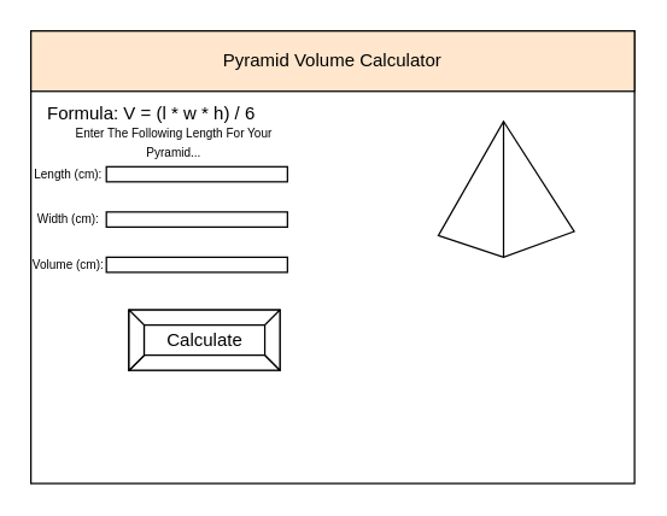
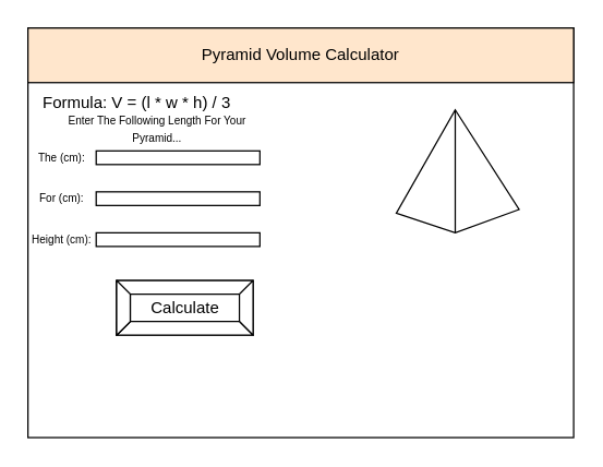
- <mxCell id="6" value="Formula: V = (l * w * h) / 6" style="text;html=1;strokeColor=none;fillColor=none;align=center;verticalAlign=middle;whiteSpace=wrap;rounded=0;" vertex="1" parent="1"><mxGeometry x="30" y="70" width="140" height="10" as="geometry" /></mxCell>
+ <mxCell id="6" value="Formula: V = (l * w * h) / 3" style="text;html=1;strokeColor=none;fillColor=none;align=center;verticalAlign=middle;whiteSpace=wrap;rounded=0;" vertex="1" parent="1"><mxGeometry x="30" y="70" width="140" height="10" as="geometry" /></mxCell>
- <mxCell id="11" value="Length (cm):" style="text;html=1;strokeColor=none;fillColor=none;align=center;verticalAlign=middle;whiteSpace=wrap;rounded=0;fontSize=8;" vertex="1" parent="1"><mxGeometry x="20" y="110" width="50" height="10" as="geometry" /></mxCell>
+ <mxCell id="11" value="The (cm):" style="text;html=1;strokeColor=none;fillColor=none;align=center;verticalAlign=middle;whiteSpace=wrap;rounded=0;fontSize=8;" vertex="1" parent="1"><mxGeometry x="20" y="110" width="50" height="10" as="geometry" /></mxCell>
- <mxCell id="12" value="Width (cm):" style="text;html=1;strokeColor=none;fillColor=none;align=center;verticalAlign=middle;whiteSpace=wrap;rounded=0;fontSize=8;" vertex="1" parent="1"><mxGeometry x="20" y="140" width="50" height="10" as="geometry" /></mxCell>
+ <mxCell id="12" value="For (cm):" style="text;html=1;strokeColor=none;fillColor=none;align=center;verticalAlign=middle;whiteSpace=wrap;rounded=0;fontSize=8;" vertex="1" parent="1"><mxGeometry x="20" y="140" width="50" height="10" as="geometry" /></mxCell>
- <mxCell id="13" value="Volume (cm):" style="text;html=1;strokeColor=none;fillColor=none;align=center;verticalAlign=middle;whiteSpace=wrap;rounded=0;fontSize=8;" vertex="1" parent="1"><mxGeometry x="20" y="170" width="50" height="10" as="geometry" /></mxCell>
+ <mxCell id="13" value="Height (cm):" style="text;html=1;strokeColor=none;fillColor=none;align=center;verticalAlign=middle;whiteSpace=wrap;rounded=0;fontSize=8;" vertex="1" parent="1"><mxGeometry x="20" y="170" width="50" height="10" as="geometry" /></mxCell>
